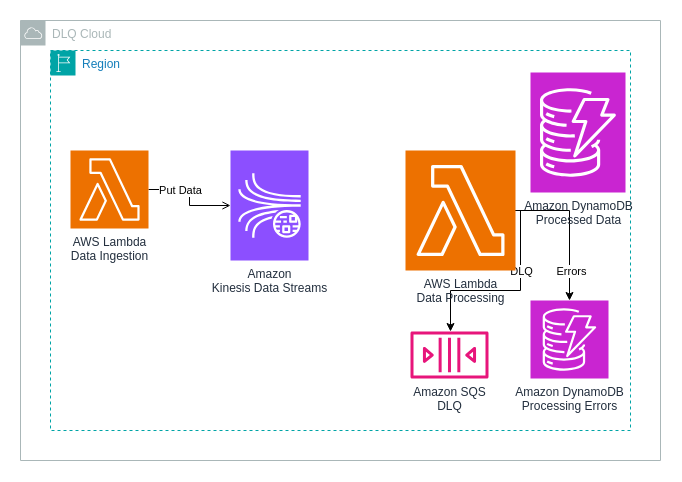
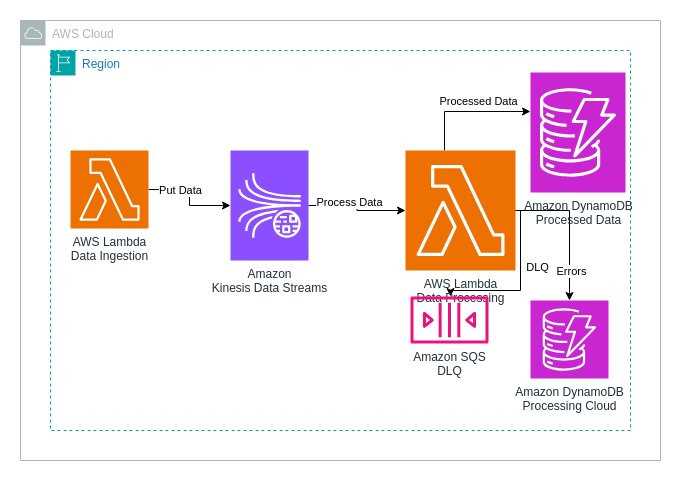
- <mxCell id="2" value="DLQ Cloud" style="sketch=0;outlineConnect=0;gradientColor=none;html=1;whiteSpace=wrap;fontSize=12;fontStyle=0;shape=mxgraph.aws4.group;grIcon=mxgraph.aws4.group_aws_cloud;strokeColor=#AAB7B8;fillColor=none;verticalAlign=top;align=left;spacingLeft=30;fontColor=#AAB7B8;dashed=0;" parent="1" vertex="1"><mxGeometry x="20" y="20" width="640" height="440" as="geometry" /></mxCell>
+ <mxCell id="2" value="AWS Cloud" style="sketch=0;outlineConnect=0;gradientColor=none;html=1;whiteSpace=wrap;fontSize=12;fontStyle=0;shape=mxgraph.aws4.group;grIcon=mxgraph.aws4.group_aws_cloud;strokeColor=#AAB7B8;fillColor=none;verticalAlign=top;align=left;spacingLeft=30;fontColor=#AAB7B8;dashed=0;" parent="1" vertex="1"><mxGeometry x="20" y="20" width="640" height="440" as="geometry" /></mxCell>
+ <mxCell id="8" style="edgeStyle=orthogonalEdgeStyle;rounded=0;orthogonalLoop=1;jettySize=auto;html=1;" parent="3" source="14" target="17" edge="1"><mxGeometry relative="1" as="geometry"><Array as="points"><mxPoint x="394" y="61" /></Array></mxGeometry></mxCell>
+ <mxCell id="9" value="Processed Data" style="edgeLabel;html=1;align=center;verticalAlign=middle;resizable=0;points=[];" parent="8" vertex="1" connectable="0"><mxGeometry x="0.152" relative="1" as="geometry"><mxPoint y="-11" as="offset" /></mxGeometry></mxCell>
- <mxCell id="4" style="edgeStyle=orthogonalEdgeStyle;rounded=0;orthogonalLoop=1;jettySize=auto;html=1;endArrow=open;" parent="3" source="6" target="7" edge="1"><mxGeometry relative="1" as="geometry" /></mxCell>
+ <mxCell id="4" style="edgeStyle=orthogonalEdgeStyle;rounded=0;orthogonalLoop=1;jettySize=auto;html=1;" parent="3" source="6" target="7" edge="1"><mxGeometry relative="1" as="geometry" /></mxCell>
+ <mxCell id="15" style="edgeStyle=orthogonalEdgeStyle;rounded=0;orthogonalLoop=1;jettySize=auto;html=1;entryX=0;entryY=0.5;entryDx=0;entryDy=0;entryPerimeter=0;" parent="3" source="7" target="14" edge="1"><mxGeometry relative="1" as="geometry" /></mxCell>
+ <mxCell id="16" value="Process Data" style="edgeLabel;html=1;align=center;verticalAlign=middle;resizable=0;points=[];" parent="15" vertex="1" connectable="0"><mxGeometry x="0.093" y="-2" relative="1" as="geometry"><mxPoint x="-11" y="-11" as="offset" /></mxGeometry></mxCell>
- <mxCell id="19" value="Amazon SQS&lt;br&gt;DLQ" style="sketch=0;outlineConnect=0;fontColor=#232F3E;gradientColor=none;fillColor=#E7157B;strokeColor=none;dashed=0;verticalLabelPosition=bottom;verticalAlign=top;align=center;html=1;fontSize=12;fontStyle=0;aspect=fixed;pointerEvents=1;shape=mxgraph.aws4.queue;" vertex="1" parent="3"><mxGeometry x="360" y="281" width="78" height="47" as="geometry" /></mxCell>
+ <mxCell id="19" value="Amazon SQS&lt;br&gt;DLQ" style="sketch=0;outlineConnect=0;fontColor=#232F3E;gradientColor=none;fillColor=#E7157B;strokeColor=none;dashed=0;verticalLabelPosition=bottom;verticalAlign=top;align=center;html=1;fontSize=12;fontStyle=0;aspect=fixed;pointerEvents=1;shape=mxgraph.aws4.queue;" vertex="1" parent="3"><mxGeometry x="360" y="246" width="78" height="47" as="geometry" /></mxCell>
- <mxCell id="18" value="Amazon DynamoDB&lt;br&gt;Processing Errors" style="sketch=0;points=[[0,0,0],[0.25,0,0],[0.5,0,0],[0.75,0,0],[1,0,0],[0,1,0],[0.25,1,0],[0.5,1,0],[0.75,1,0],[1,1,0],[0,0.25,0],[0,0.5,0],[0,0.75,0],[1,0.25,0],[1,0.5,0],[1,0.75,0]];outlineConnect=0;fontColor=#232F3E;fillColor=#C925D1;strokeColor=#ffffff;dashed=0;verticalLabelPosition=bottom;verticalAlign=top;align=center;html=1;fontSize=12;fontStyle=0;aspect=fixed;shape=mxgraph.aws4.resourceIcon;resIcon=mxgraph.aws4.dynamodb;" parent="3" vertex="1"><mxGeometry x="480" y="250" width="78" height="78" as="geometry" /></mxCell>
+ <mxCell id="18" value="Amazon DynamoDB&lt;br&gt;Processing Cloud" style="sketch=0;points=[[0,0,0],[0.25,0,0],[0.5,0,0],[0.75,0,0],[1,0,0],[0,1,0],[0.25,1,0],[0.5,1,0],[0.75,1,0],[1,1,0],[0,0.25,0],[0,0.5,0],[0,0.75,0],[1,0.25,0],[1,0.5,0],[1,0.75,0]];outlineConnect=0;fontColor=#232F3E;fillColor=#C925D1;strokeColor=#ffffff;dashed=0;verticalLabelPosition=bottom;verticalAlign=top;align=center;html=1;fontSize=12;fontStyle=0;aspect=fixed;shape=mxgraph.aws4.resourceIcon;resIcon=mxgraph.aws4.dynamodb;" parent="3" vertex="1"><mxGeometry x="480" y="250" width="78" height="78" as="geometry" /></mxCell>
